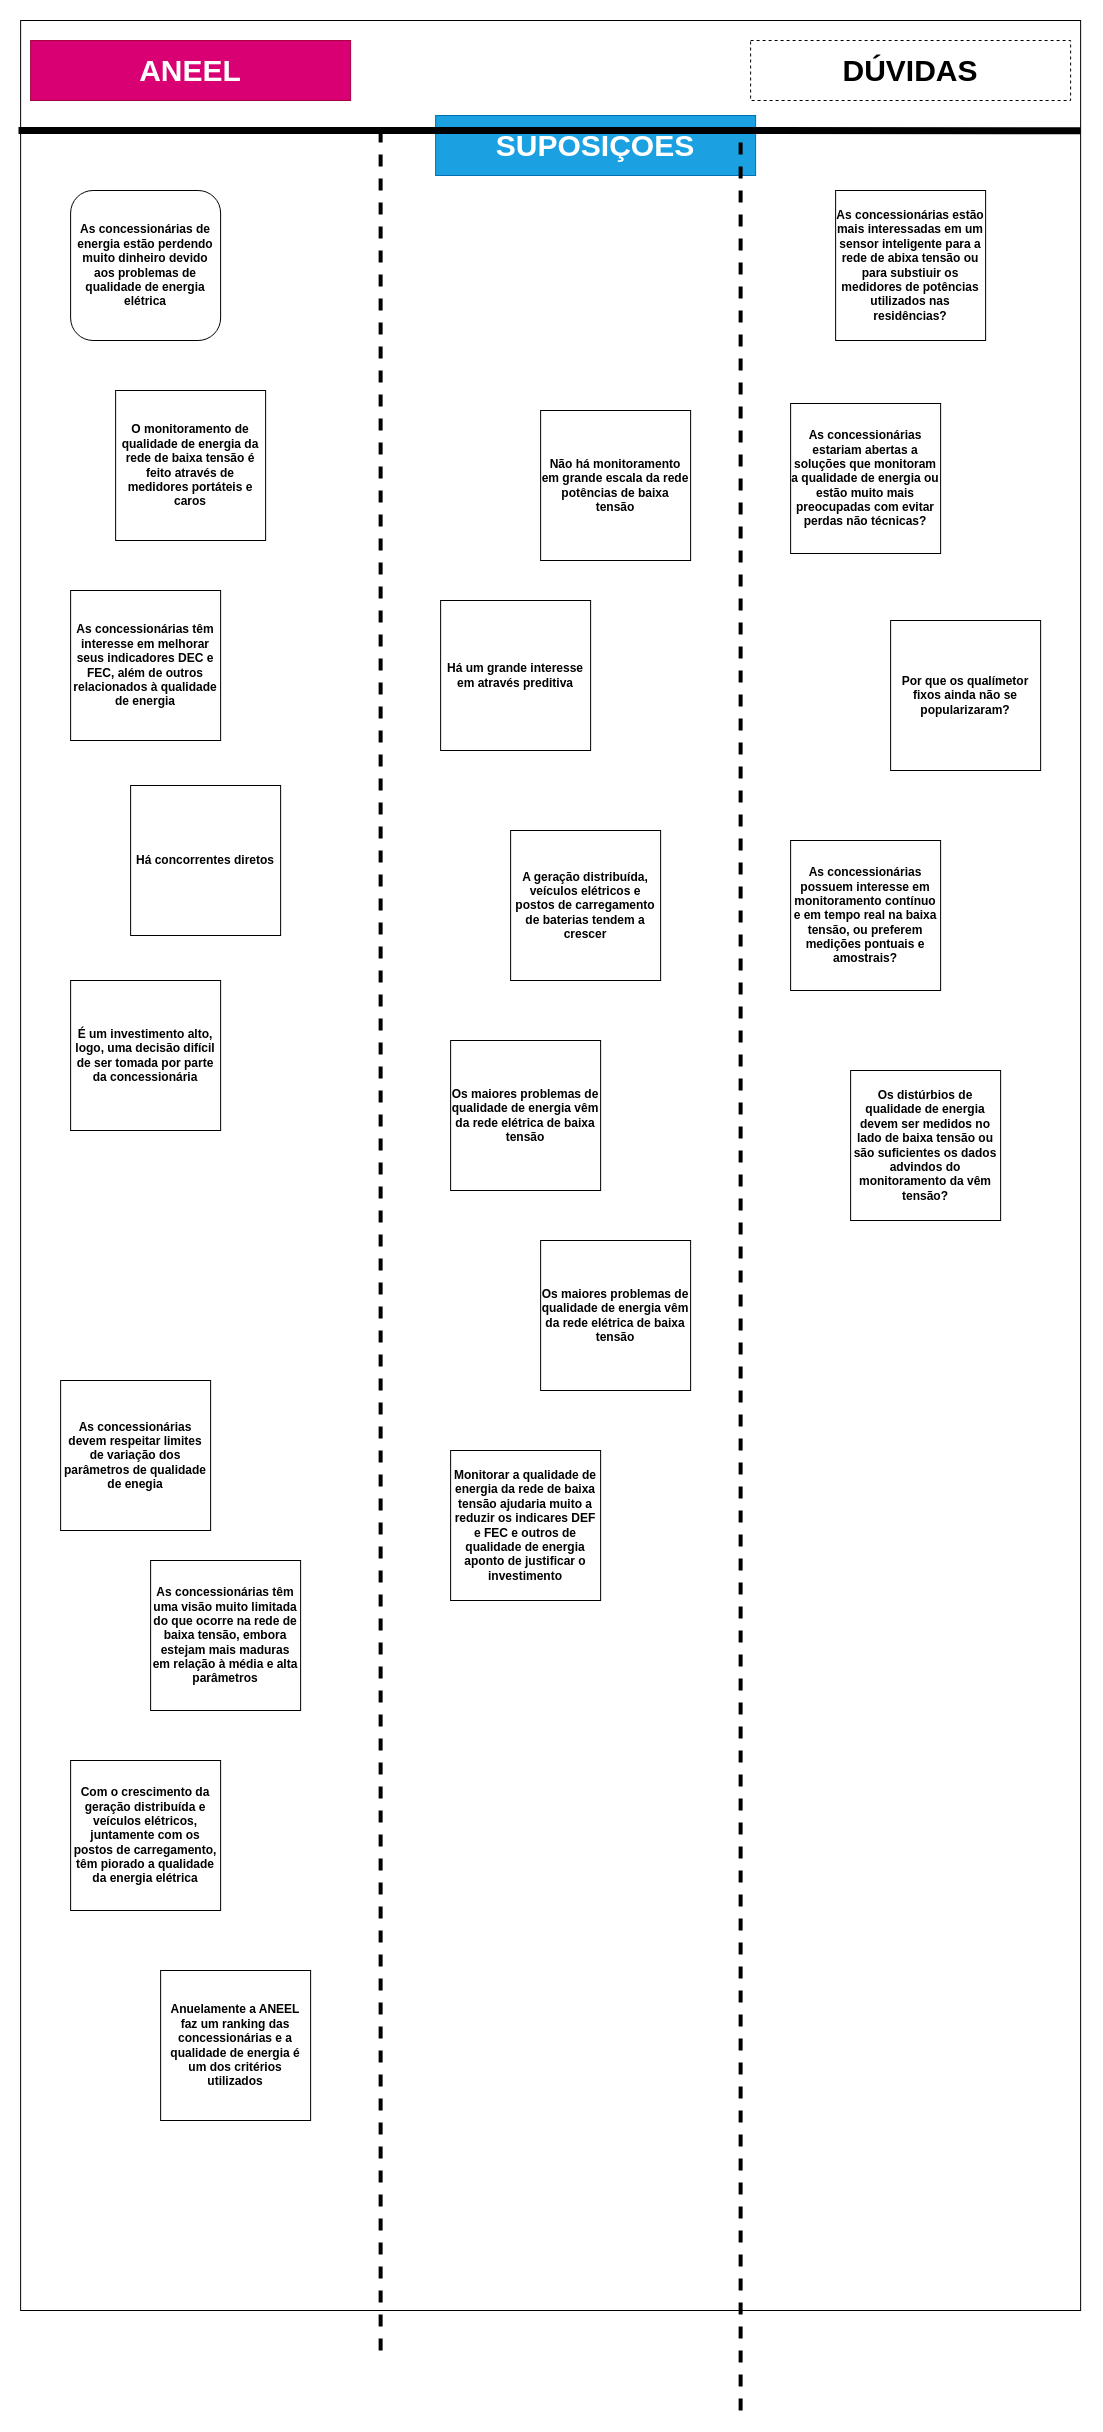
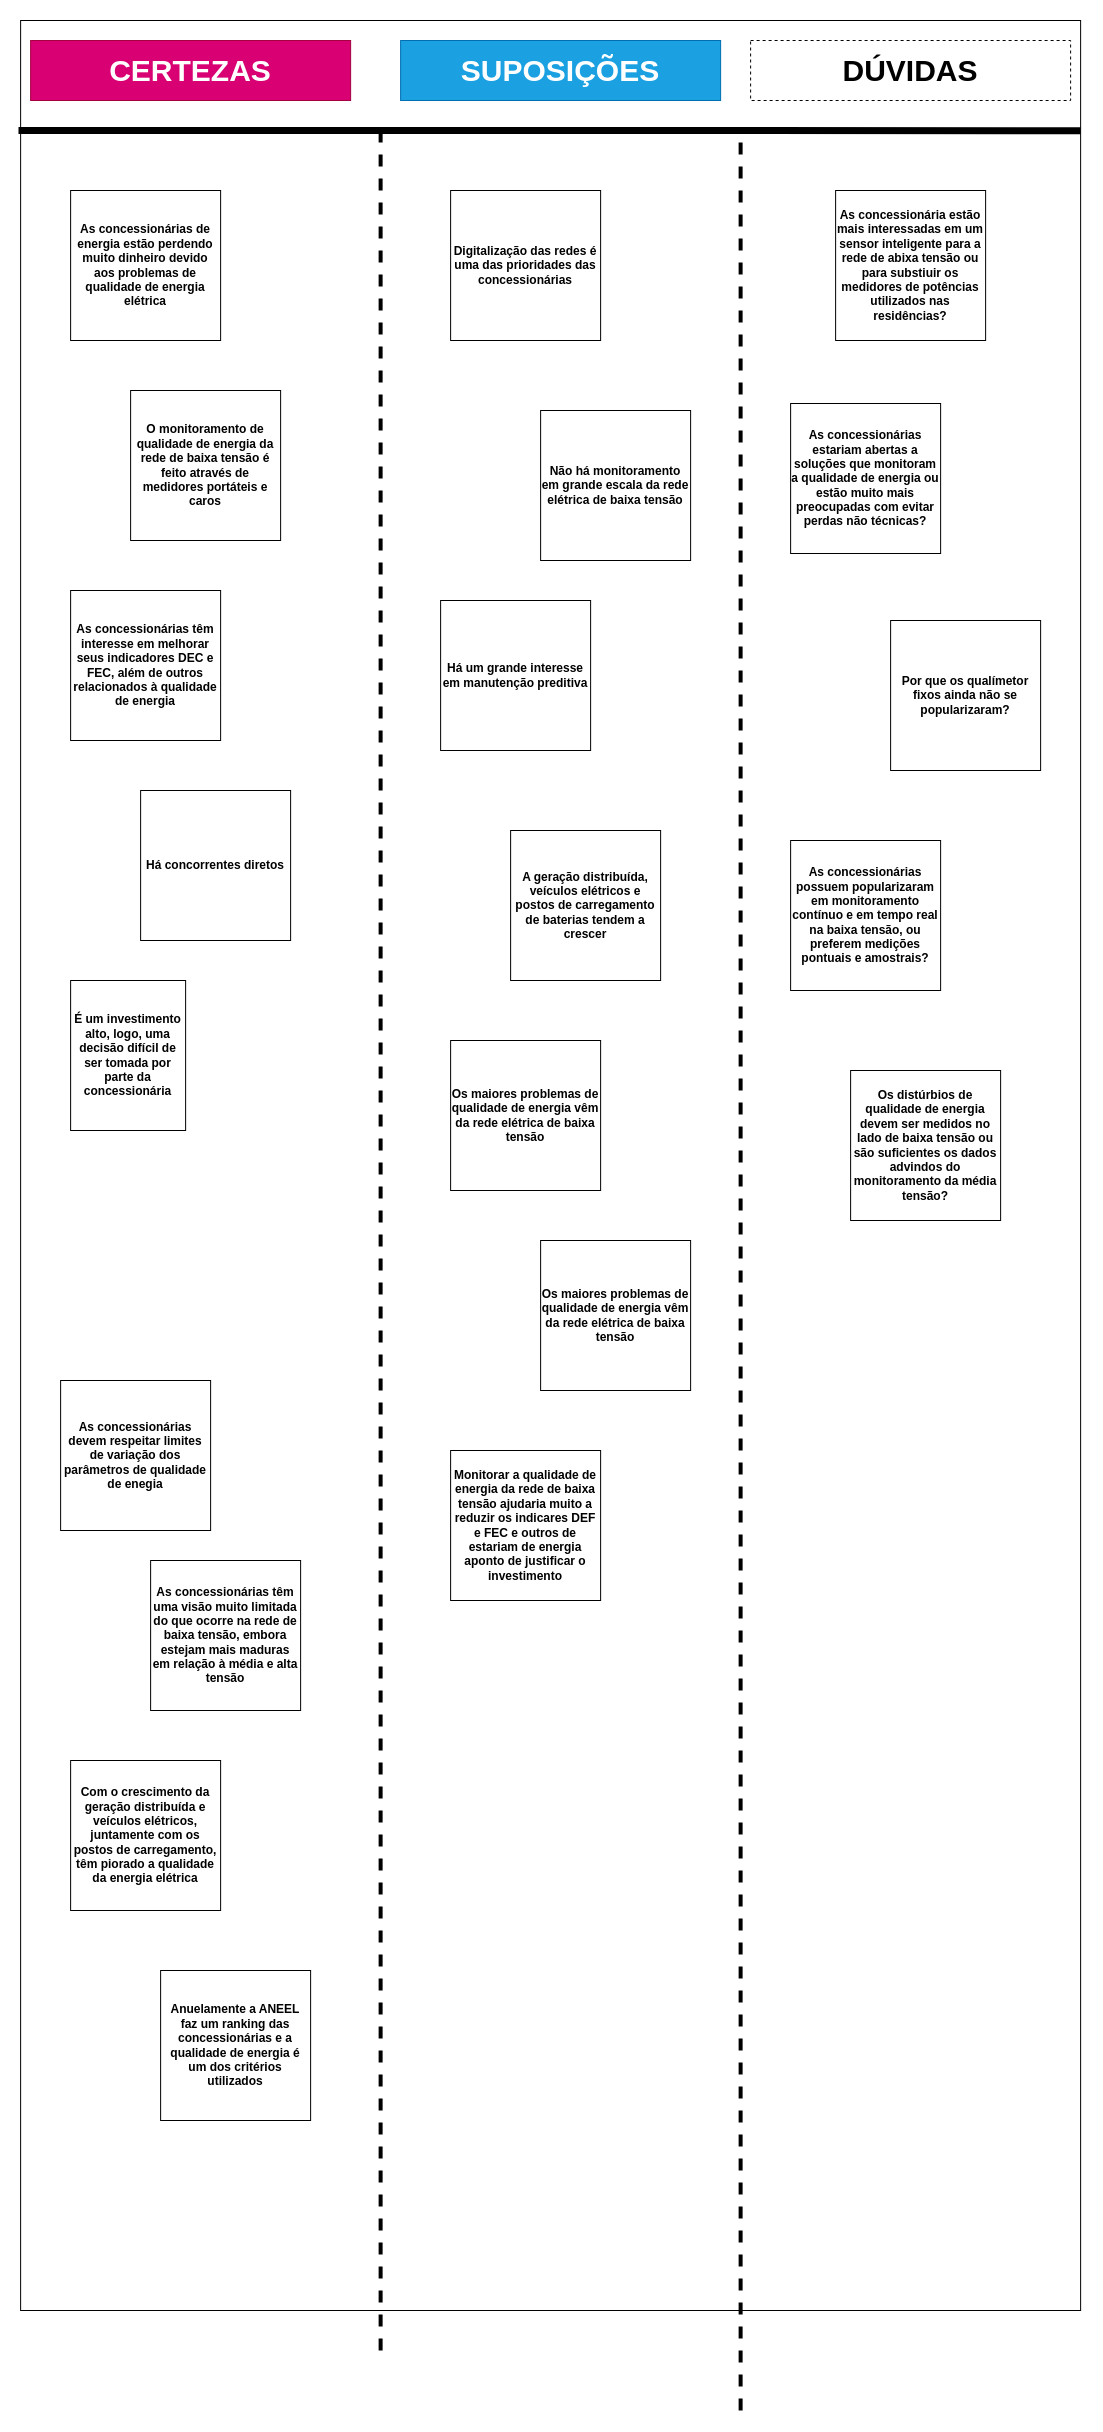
- <mxCell id="3" value="&lt;font style=&quot;font-size: 30px;&quot;&gt;&lt;b&gt;ANEEL&lt;/b&gt;&lt;/font&gt;" style="rounded=0;whiteSpace=wrap;html=1;fillColor=light-dark(#D80073,#99FF99);fontColor=#ffffff;strokeColor=light-dark(#A50040,#000000);" parent="1" vertex="1"><mxGeometry x="30.12" y="40" width="320" height="60" as="geometry" /></mxCell>
+ <mxCell id="3" value="&lt;font style=&quot;font-size: 30px;&quot;&gt;&lt;b&gt;CERTEZAS&lt;/b&gt;&lt;/font&gt;" style="rounded=0;whiteSpace=wrap;html=1;fillColor=light-dark(#D80073,#99FF99);fontColor=#ffffff;strokeColor=light-dark(#A50040,#000000);" parent="1" vertex="1"><mxGeometry x="30.12" y="40" width="320" height="60" as="geometry" /></mxCell>
- <mxCell id="4" value="&lt;font style=&quot;font-size: 30px;&quot;&gt;&lt;b&gt;SUPOSIÇÕES&lt;/b&gt;&lt;/font&gt;" style="rounded=0;whiteSpace=wrap;html=1;fillColor=light-dark(#1BA1E2,#99CCFF);fontColor=#ffffff;strokeColor=light-dark(#006EAF,#000000);" parent="1" vertex="1"><mxGeometry x="435.12" y="115" width="320" height="60" as="geometry" /></mxCell>
+ <mxCell id="4" value="&lt;font style=&quot;font-size: 30px;&quot;&gt;&lt;b&gt;SUPOSIÇÕES&lt;/b&gt;&lt;/font&gt;" style="rounded=0;whiteSpace=wrap;html=1;fillColor=light-dark(#1BA1E2,#99CCFF);fontColor=#ffffff;strokeColor=light-dark(#006EAF,#000000);" parent="1" vertex="1"><mxGeometry x="400.12" y="40" width="320" height="60" as="geometry" /></mxCell>
- <mxCell id="9" value="&lt;font style=&quot;color: light-dark(rgb(0, 0, 0), rgb(0, 0, 0));&quot;&gt;&lt;b&gt;As concessionárias de energia estão perdendo muito dinheiro devido aos problemas de qualidade de energia elétrica&lt;/b&gt;&lt;/font&gt;" style="whiteSpace=wrap;html=1;aspect=fixed;fillColor=light-dark(#FFFFFF,#99FF99);rounded=1;" parent="1" vertex="1"><mxGeometry x="70.12" y="190" width="150" height="150" as="geometry" /></mxCell>
+ <mxCell id="9" value="&lt;font style=&quot;color: light-dark(rgb(0, 0, 0), rgb(0, 0, 0));&quot;&gt;&lt;b&gt;As concessionárias de energia estão perdendo muito dinheiro devido aos problemas de qualidade de energia elétrica&lt;/b&gt;&lt;/font&gt;" style="whiteSpace=wrap;html=1;aspect=fixed;fillColor=light-dark(#FFFFFF,#99FF99);" parent="1" vertex="1"><mxGeometry x="70.12" y="190" width="150" height="150" as="geometry" /></mxCell>
+ <mxCell id="13" value="&lt;font style=&quot;color: light-dark(rgb(0, 0, 0), rgb(0, 0, 0));&quot;&gt;&lt;b&gt;Digitalização das redes é uma das prioridades das concessionárias&lt;/b&gt;&lt;/font&gt;" style="whiteSpace=wrap;html=1;aspect=fixed;fillColor=light-dark(#FFFFFF,#99CCFF);" parent="1" vertex="1"><mxGeometry x="450.12" y="190" width="150" height="150" as="geometry" /></mxCell>
- <mxCell id="16" value="&lt;font style=&quot;color: light-dark(rgb(0, 0, 0), rgb(0, 0, 0));&quot;&gt;&lt;b&gt;As concessionárias estão mais interessadas em um sensor inteligente para a rede de abixa tensão ou para substiuir os medidores de potências utilizados nas residências?&lt;/b&gt;&lt;/font&gt;" style="whiteSpace=wrap;html=1;aspect=fixed;fillColor=light-dark(#FFFFFF,#FF99CC);" parent="1" vertex="1"><mxGeometry x="835.12" y="190" width="150" height="150" as="geometry" /></mxCell>
+ <mxCell id="16" value="&lt;font style=&quot;color: light-dark(rgb(0, 0, 0), rgb(0, 0, 0));&quot;&gt;&lt;b&gt;As concessionária estão mais interessadas em um sensor inteligente para a rede de abixa tensão ou para substiuir os medidores de potências utilizados nas residências?&lt;/b&gt;&lt;/font&gt;" style="whiteSpace=wrap;html=1;aspect=fixed;fillColor=light-dark(#FFFFFF,#FF99CC);" parent="1" vertex="1"><mxGeometry x="835.12" y="190" width="150" height="150" as="geometry" /></mxCell>
- <mxCell id="10" value="&lt;div style=&quot;&quot;&gt;&lt;b style=&quot;background-color: transparent;&quot;&gt;&lt;font style=&quot;color: light-dark(rgb(0, 0, 0), rgb(0, 0, 0));&quot;&gt;O monitoramento de qualidade de energia da rede de baixa tensão é feito através de medidores portáteis e caros&lt;/font&gt;&lt;/b&gt;&lt;/div&gt;" style="whiteSpace=wrap;html=1;aspect=fixed;fillColor=light-dark(#FFFFFF,#99FF99);align=center;" parent="1" vertex="1"><mxGeometry x="115.12" y="390" width="150" height="150" as="geometry" /></mxCell>
+ <mxCell id="10" value="&lt;div style=&quot;&quot;&gt;&lt;b style=&quot;background-color: transparent;&quot;&gt;&lt;font style=&quot;color: light-dark(rgb(0, 0, 0), rgb(0, 0, 0));&quot;&gt;O monitoramento de qualidade de energia da rede de baixa tensão é feito através de medidores portáteis e caros&lt;/font&gt;&lt;/b&gt;&lt;/div&gt;" style="whiteSpace=wrap;html=1;aspect=fixed;fillColor=light-dark(#FFFFFF,#99FF99);align=center;" parent="1" vertex="1"><mxGeometry x="130.12" y="390" width="150" height="150" as="geometry" /></mxCell>
- <mxCell id="14" value="&lt;font style=&quot;color: light-dark(rgb(0, 0, 0), rgb(0, 0, 0));&quot;&gt;&lt;b&gt;Não há monitoramento em grande escala da rede potências de baixa tensão&lt;/b&gt;&lt;/font&gt;" style="whiteSpace=wrap;html=1;aspect=fixed;fillColor=light-dark(#FFFFFF,#99CCFF);" parent="1" vertex="1"><mxGeometry x="540.12" y="410" width="150" height="150" as="geometry" /></mxCell>
+ <mxCell id="14" value="&lt;font style=&quot;color: light-dark(rgb(0, 0, 0), rgb(0, 0, 0));&quot;&gt;&lt;b&gt;Não há monitoramento em grande escala da rede elétrica de baixa tensão&lt;/b&gt;&lt;/font&gt;" style="whiteSpace=wrap;html=1;aspect=fixed;fillColor=light-dark(#FFFFFF,#99CCFF);" parent="1" vertex="1"><mxGeometry x="540.12" y="410" width="150" height="150" as="geometry" /></mxCell>
- <mxCell id="21" value="&lt;font style=&quot;color: light-dark(rgb(0, 0, 0), rgb(0, 0, 0));&quot;&gt;&lt;b&gt;Há um grande interesse em através preditiva&lt;/b&gt;&lt;/font&gt;" style="whiteSpace=wrap;html=1;aspect=fixed;fillColor=light-dark(#FFFFFF,#99CCFF);" parent="1" vertex="1"><mxGeometry x="440.12" y="600" width="150" height="150" as="geometry" /></mxCell>
+ <mxCell id="21" value="&lt;font style=&quot;color: light-dark(rgb(0, 0, 0), rgb(0, 0, 0));&quot;&gt;&lt;b&gt;Há um grande interesse em manutenção preditiva&lt;/b&gt;&lt;/font&gt;" style="whiteSpace=wrap;html=1;aspect=fixed;fillColor=light-dark(#FFFFFF,#99CCFF);" parent="1" vertex="1"><mxGeometry x="440.12" y="600" width="150" height="150" as="geometry" /></mxCell>
- <mxCell id="12" value="&lt;font style=&quot;color: light-dark(rgb(0, 0, 0), rgb(0, 0, 0));&quot;&gt;&lt;b&gt;Há concorrentes diretos&lt;/b&gt;&lt;/font&gt;" style="whiteSpace=wrap;html=1;aspect=fixed;fillColor=light-dark(#FFFFFF,#99FF99);" parent="1" vertex="1"><mxGeometry x="130.12" y="785" width="150" height="150" as="geometry" /></mxCell>
+ <mxCell id="12" value="&lt;font style=&quot;color: light-dark(rgb(0, 0, 0), rgb(0, 0, 0));&quot;&gt;&lt;b&gt;Há concorrentes diretos&lt;/b&gt;&lt;/font&gt;" style="whiteSpace=wrap;html=1;aspect=fixed;fillColor=light-dark(#FFFFFF,#99FF99);" parent="1" vertex="1"><mxGeometry x="140.12" y="790" width="150" height="150" as="geometry" /></mxCell>
- <mxCell id="19" value="&lt;font style=&quot;color: light-dark(rgb(0, 0, 0), rgb(0, 0, 0));&quot;&gt;&lt;b&gt;As concessionárias possuem interesse em monitoramento contínuo e em tempo real na baixa tensão, ou preferem medições pontuais e amostrais?&lt;/b&gt;&lt;/font&gt;" style="whiteSpace=wrap;html=1;aspect=fixed;fillColor=light-dark(#FFFFFF,#FF99CC);" parent="1" vertex="1"><mxGeometry x="790.12" y="840" width="150" height="150" as="geometry" /></mxCell>
+ <mxCell id="19" value="&lt;font style=&quot;color: light-dark(rgb(0, 0, 0), rgb(0, 0, 0));&quot;&gt;&lt;b&gt;As concessionárias possuem popularizaram em monitoramento contínuo e em tempo real na baixa tensão, ou preferem medições pontuais e amostrais?&lt;/b&gt;&lt;/font&gt;" style="whiteSpace=wrap;html=1;aspect=fixed;fillColor=light-dark(#FFFFFF,#FF99CC);" parent="1" vertex="1"><mxGeometry x="790.12" y="840" width="150" height="150" as="geometry" /></mxCell>
- <mxCell id="15" value="&lt;font style=&quot;color: light-dark(rgb(0, 0, 0), rgb(0, 0, 0));&quot;&gt;&lt;b&gt;É um investimento alto, logo, uma decisão difícil de ser tomada por parte da concessionária&lt;/b&gt;&lt;/font&gt;" style="whiteSpace=wrap;html=1;aspect=fixed;fillColor=light-dark(#FFFFFF,#99FF99);" parent="1" vertex="1"><mxGeometry x="70.12" y="980" width="150" height="150" as="geometry" /></mxCell>
+ <mxCell id="15" value="&lt;font style=&quot;color: light-dark(rgb(0, 0, 0), rgb(0, 0, 0));&quot;&gt;&lt;b&gt;É um investimento alto, logo, uma decisão difícil de ser tomada por parte da concessionária&lt;/b&gt;&lt;/font&gt;" style="whiteSpace=wrap;html=1;aspect=fixed;fillColor=light-dark(#FFFFFF,#99FF99);" parent="1" vertex="1"><mxGeometry x="70.12" y="980" width="115" height="150" as="geometry" /></mxCell>
- <mxCell id="29" value="&lt;font style=&quot;color: light-dark(rgb(0, 0, 0), rgb(0, 0, 0));&quot;&gt;&lt;b&gt;Os distúrbios de qualidade de energia devem ser medidos no lado de baixa tensão ou são suficientes os dados advindos do monitoramento da vêm tensão?&lt;/b&gt;&lt;/font&gt;" style="whiteSpace=wrap;html=1;aspect=fixed;fillColor=light-dark(#FFFFFF,#FF99CC);" parent="1" vertex="1"><mxGeometry x="850.12" y="1070" width="150" height="150" as="geometry" /></mxCell>
+ <mxCell id="29" value="&lt;font style=&quot;color: light-dark(rgb(0, 0, 0), rgb(0, 0, 0));&quot;&gt;&lt;b&gt;Os distúrbios de qualidade de energia devem ser medidos no lado de baixa tensão ou são suficientes os dados advindos do monitoramento da média tensão?&lt;/b&gt;&lt;/font&gt;" style="whiteSpace=wrap;html=1;aspect=fixed;fillColor=light-dark(#FFFFFF,#FF99CC);" parent="1" vertex="1"><mxGeometry x="850.12" y="1070" width="150" height="150" as="geometry" /></mxCell>
- <mxCell id="28" value="&lt;font style=&quot;color: light-dark(rgb(0, 0, 0), rgb(0, 0, 0));&quot;&gt;&lt;b&gt;Monitorar a qualidade de energia da rede de baixa tensão ajudaria muito a reduzir os indicares DEF e FEC e outros de qualidade de energia aponto de justificar o investimento&lt;/b&gt;&lt;/font&gt;" style="whiteSpace=wrap;html=1;aspect=fixed;fillColor=light-dark(#FFFFFF,#99CCFF);" parent="1" vertex="1"><mxGeometry x="450.12" y="1450" width="150" height="150" as="geometry" /></mxCell>
+ <mxCell id="28" value="&lt;font style=&quot;color: light-dark(rgb(0, 0, 0), rgb(0, 0, 0));&quot;&gt;&lt;b&gt;Monitorar a qualidade de energia da rede de baixa tensão ajudaria muito a reduzir os indicares DEF e FEC e outros de estariam de energia aponto de justificar o investimento&lt;/b&gt;&lt;/font&gt;" style="whiteSpace=wrap;html=1;aspect=fixed;fillColor=light-dark(#FFFFFF,#99CCFF);" parent="1" vertex="1"><mxGeometry x="450.12" y="1450" width="150" height="150" as="geometry" /></mxCell>
- <mxCell id="22" value="&lt;font style=&quot;color: light-dark(rgb(0, 0, 0), rgb(0, 0, 0));&quot;&gt;&lt;b&gt;As concessionárias têm uma visão muito limitada do que ocorre na rede de baixa tensão, embora estejam mais maduras em relação à média e alta parâmetros&lt;/b&gt;&lt;/font&gt;" style="whiteSpace=wrap;html=1;aspect=fixed;fillColor=light-dark(#FFFFFF,#99FF99);" parent="1" vertex="1"><mxGeometry x="150.12" y="1560" width="150" height="150" as="geometry" /></mxCell>
+ <mxCell id="22" value="&lt;font style=&quot;color: light-dark(rgb(0, 0, 0), rgb(0, 0, 0));&quot;&gt;&lt;b&gt;As concessionárias têm uma visão muito limitada do que ocorre na rede de baixa tensão, embora estejam mais maduras em relação à média e alta tensão&lt;/b&gt;&lt;/font&gt;" style="whiteSpace=wrap;html=1;aspect=fixed;fillColor=light-dark(#FFFFFF,#99FF99);" parent="1" vertex="1"><mxGeometry x="150.12" y="1560" width="150" height="150" as="geometry" /></mxCell>
